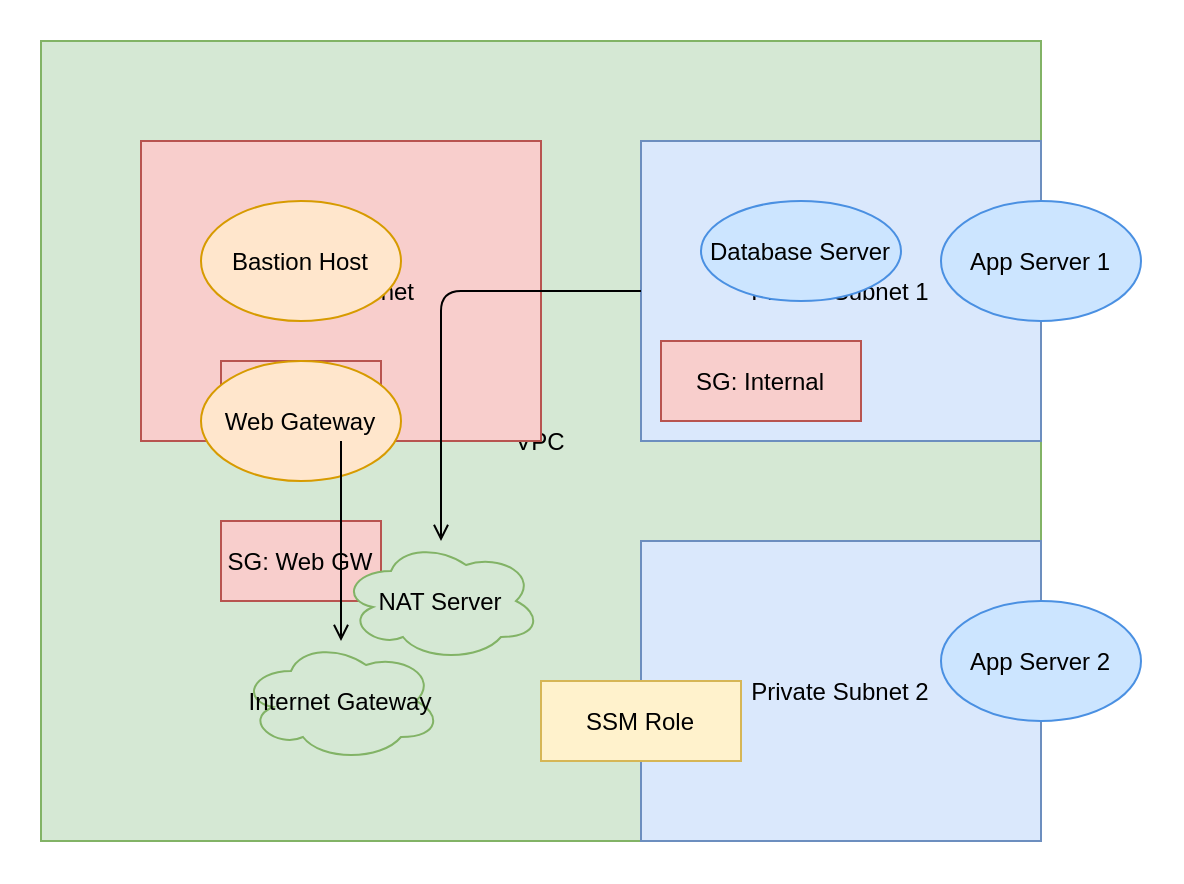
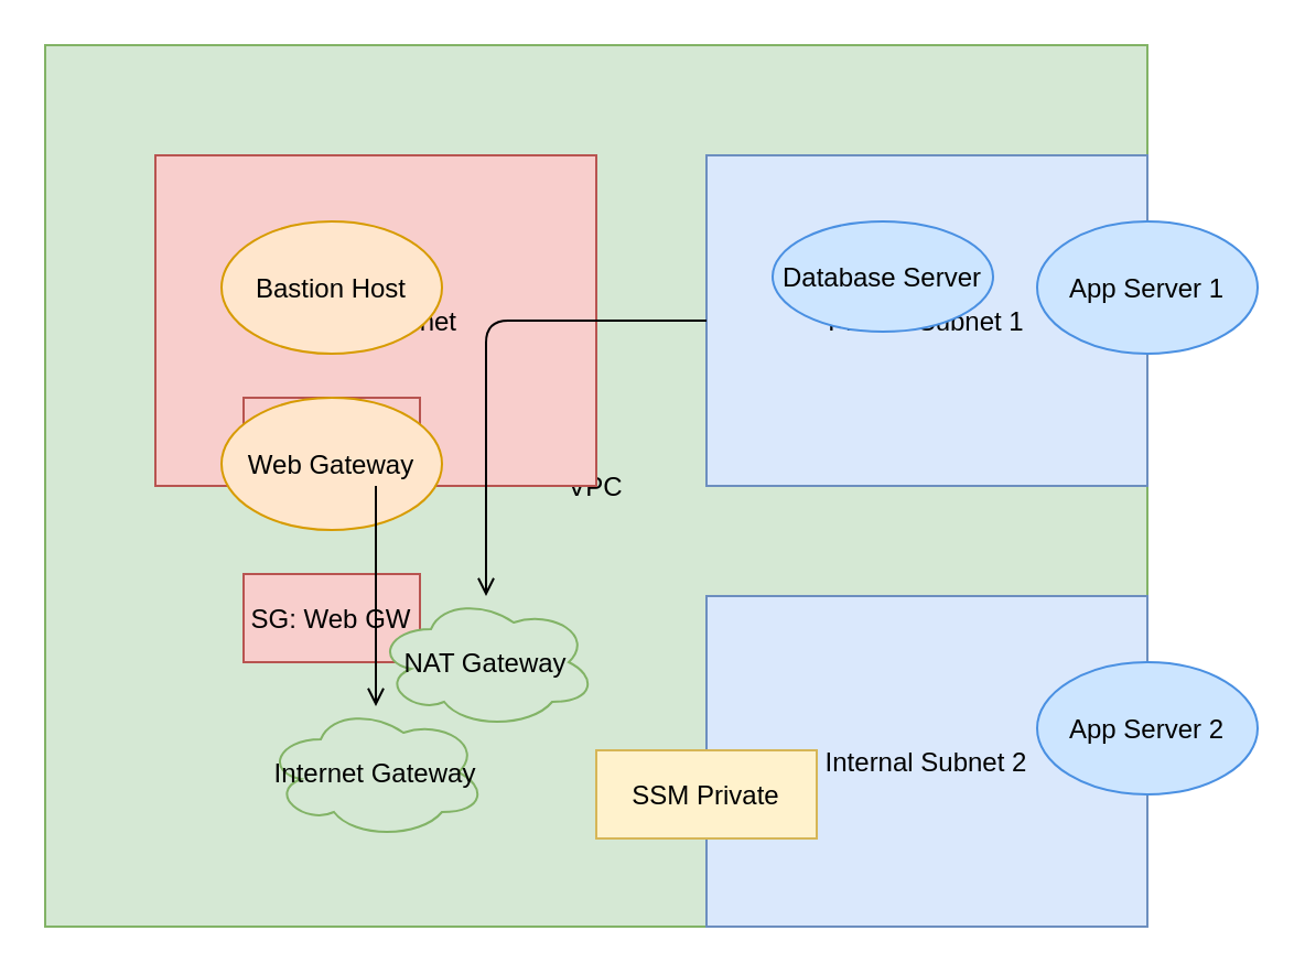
- <mxCell id="17" value="SG: Internal" style="shape=rectangle;fillColor=#f8cecc;strokeColor=#b85450;" vertex="1" parent="4"><mxGeometry x="10" y="100" width="100" height="40" as="geometry" /></mxCell>
- <mxCell id="8" value="NAT Server" style="shape=cloud;fillColor=#d5e8d4;strokeColor=#82b366;" vertex="1" parent="2"><mxGeometry x="150" y="250" width="100" height="60" as="geometry" /></mxCell>
+ <mxCell id="8" value="NAT Gateway" style="shape=cloud;fillColor=#d5e8d4;strokeColor=#82b366;" vertex="1" parent="2"><mxGeometry x="150" y="250" width="100" height="60" as="geometry" /></mxCell>
- <mxCell id="5" value="Private Subnet 2" style="shape=rectangle;fillColor=#dae8fc;strokeColor=#6c8ebf;" vertex="1" parent="2"><mxGeometry x="300" y="250" width="200" height="150" as="geometry" /></mxCell>
+ <mxCell id="5" value="Internal Subnet 2" style="shape=rectangle;fillColor=#dae8fc;strokeColor=#6c8ebf;" vertex="1" parent="2"><mxGeometry x="300" y="250" width="200" height="150" as="geometry" /></mxCell>
- <mxCell id="18" value="SSM Role" style="shape=rectangle;fillColor=#fff2cc;strokeColor=#d6b656;" vertex="1" parent="2"><mxGeometry x="250" y="320" width="100" height="40" as="geometry" /></mxCell>
+ <mxCell id="18" value="SSM Private" style="shape=rectangle;fillColor=#fff2cc;strokeColor=#d6b656;" vertex="1" parent="2"><mxGeometry x="250" y="320" width="100" height="40" as="geometry" /></mxCell>
